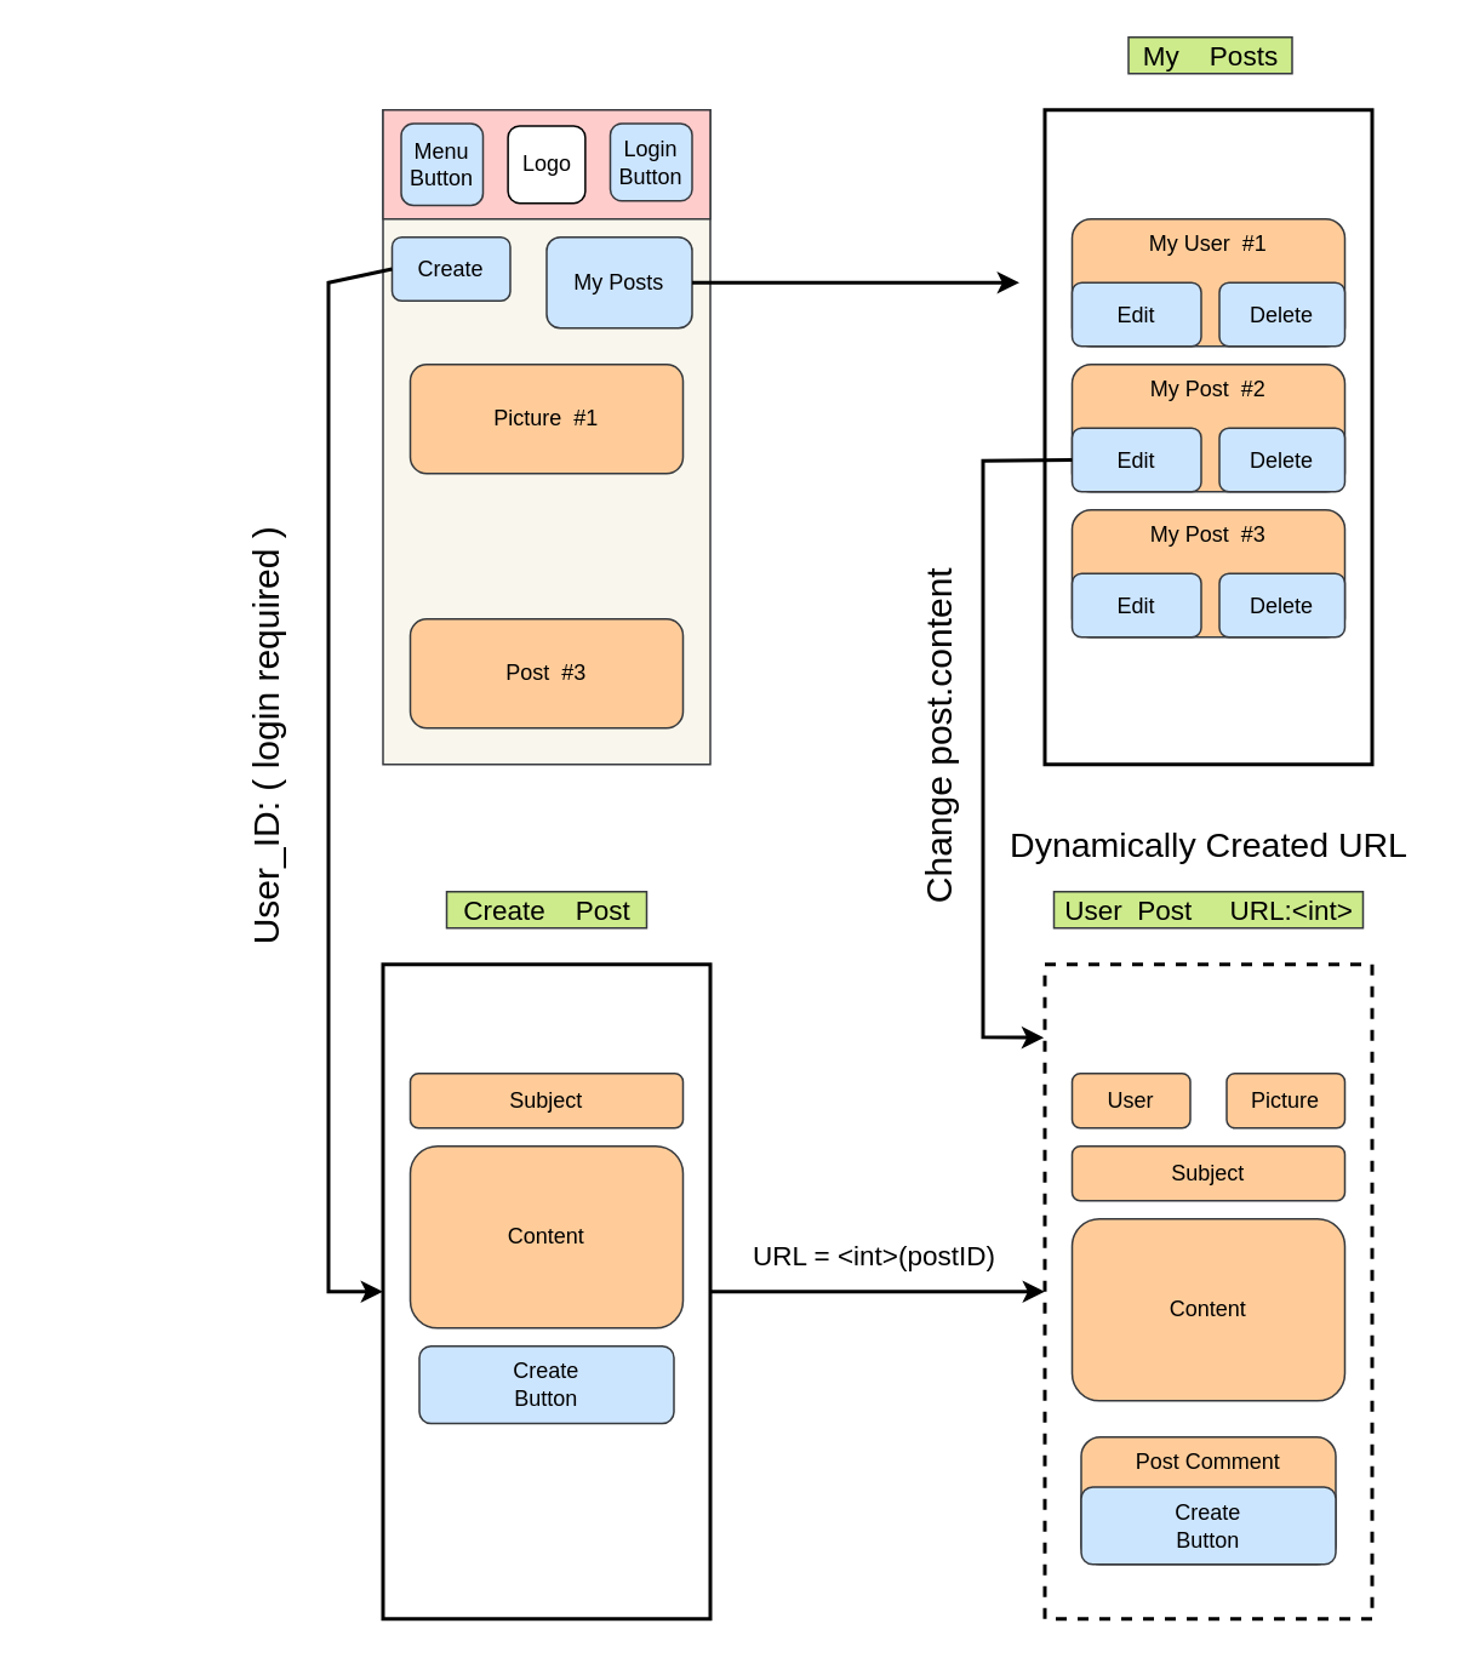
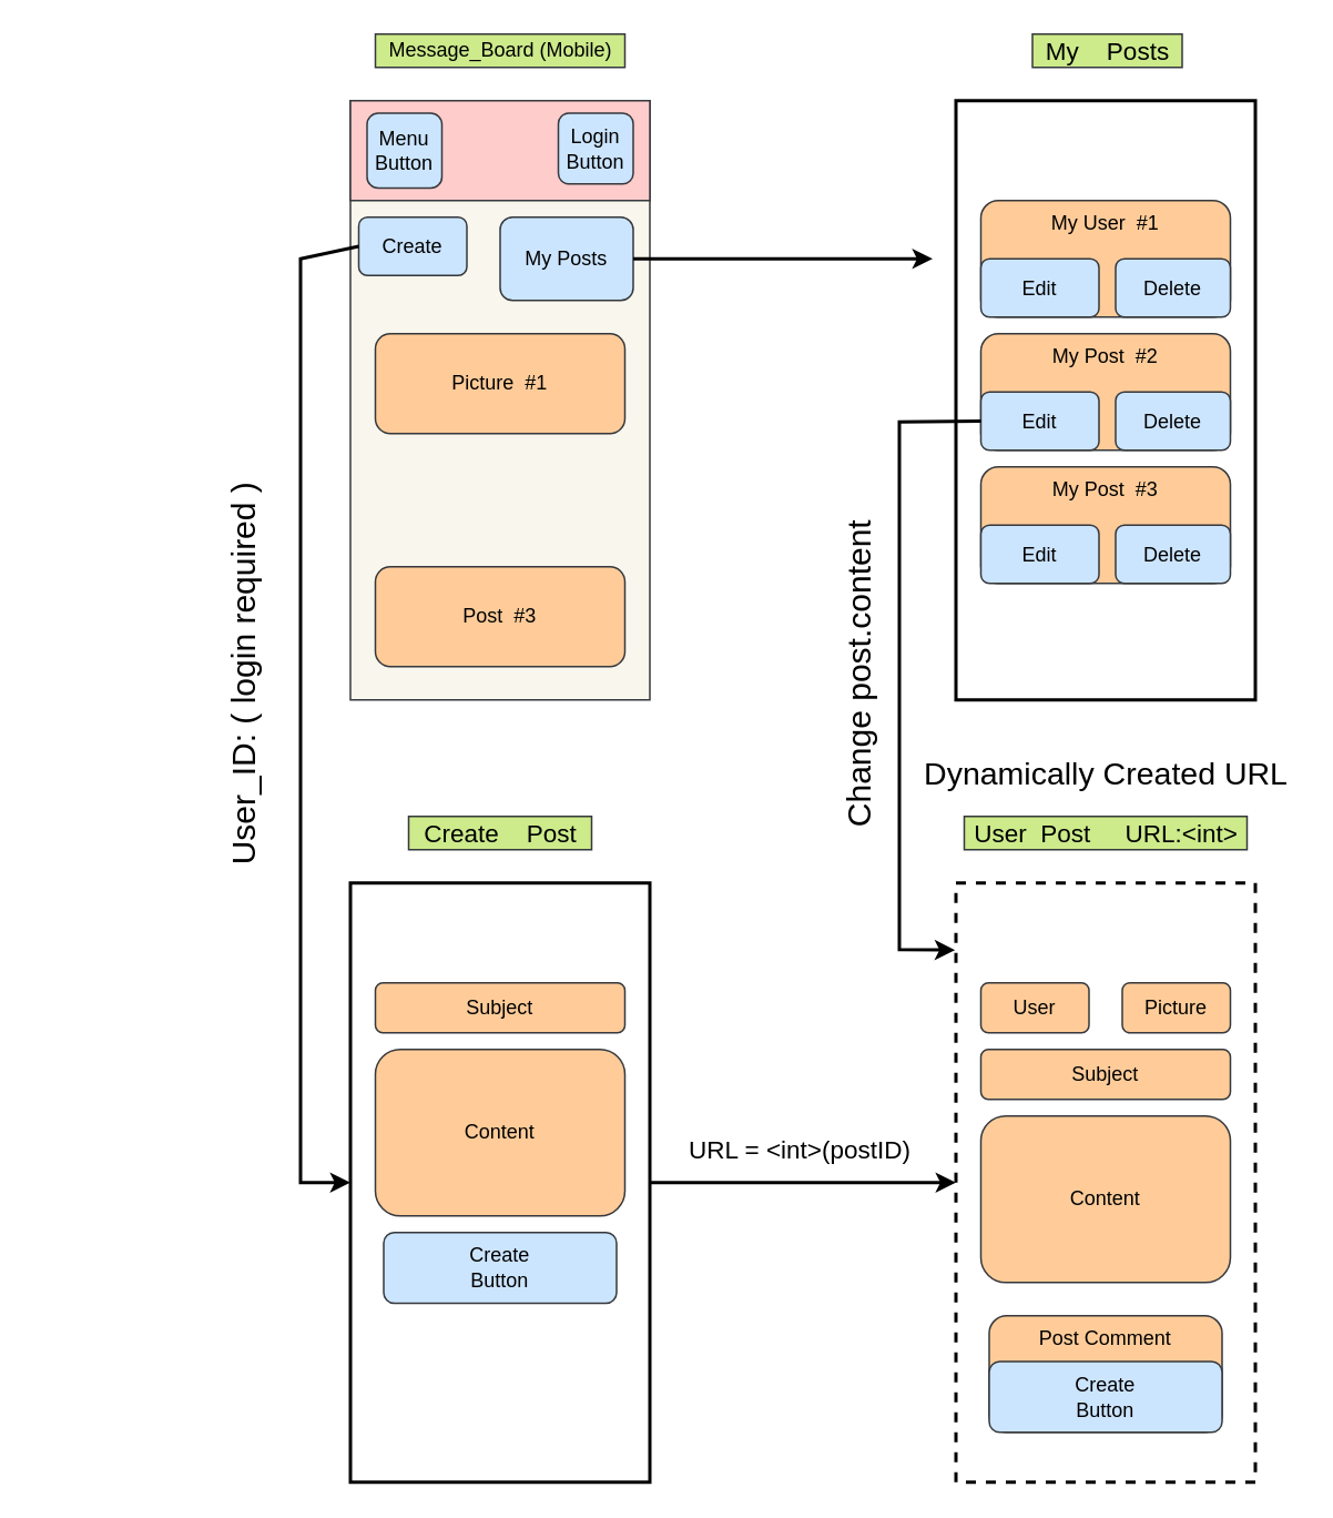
+ <mxCell id="10" value="Message_Board (Mobile)" style="text;html=1;align=center;verticalAlign=middle;resizable=0;points=[];autosize=1;strokeColor=#36393d;fillColor=#cdeb8b;" parent="1" vertex="1"><mxGeometry x="225" y="20" width="150" height="20" as="geometry" /></mxCell>
- <mxCell id="6" value="Logo" style="rounded=1;whiteSpace=wrap;html=1;" parent="1" vertex="1"><mxGeometry x="278.75" y="68.75" width="42.5" height="42.5" as="geometry" /></mxCell>
